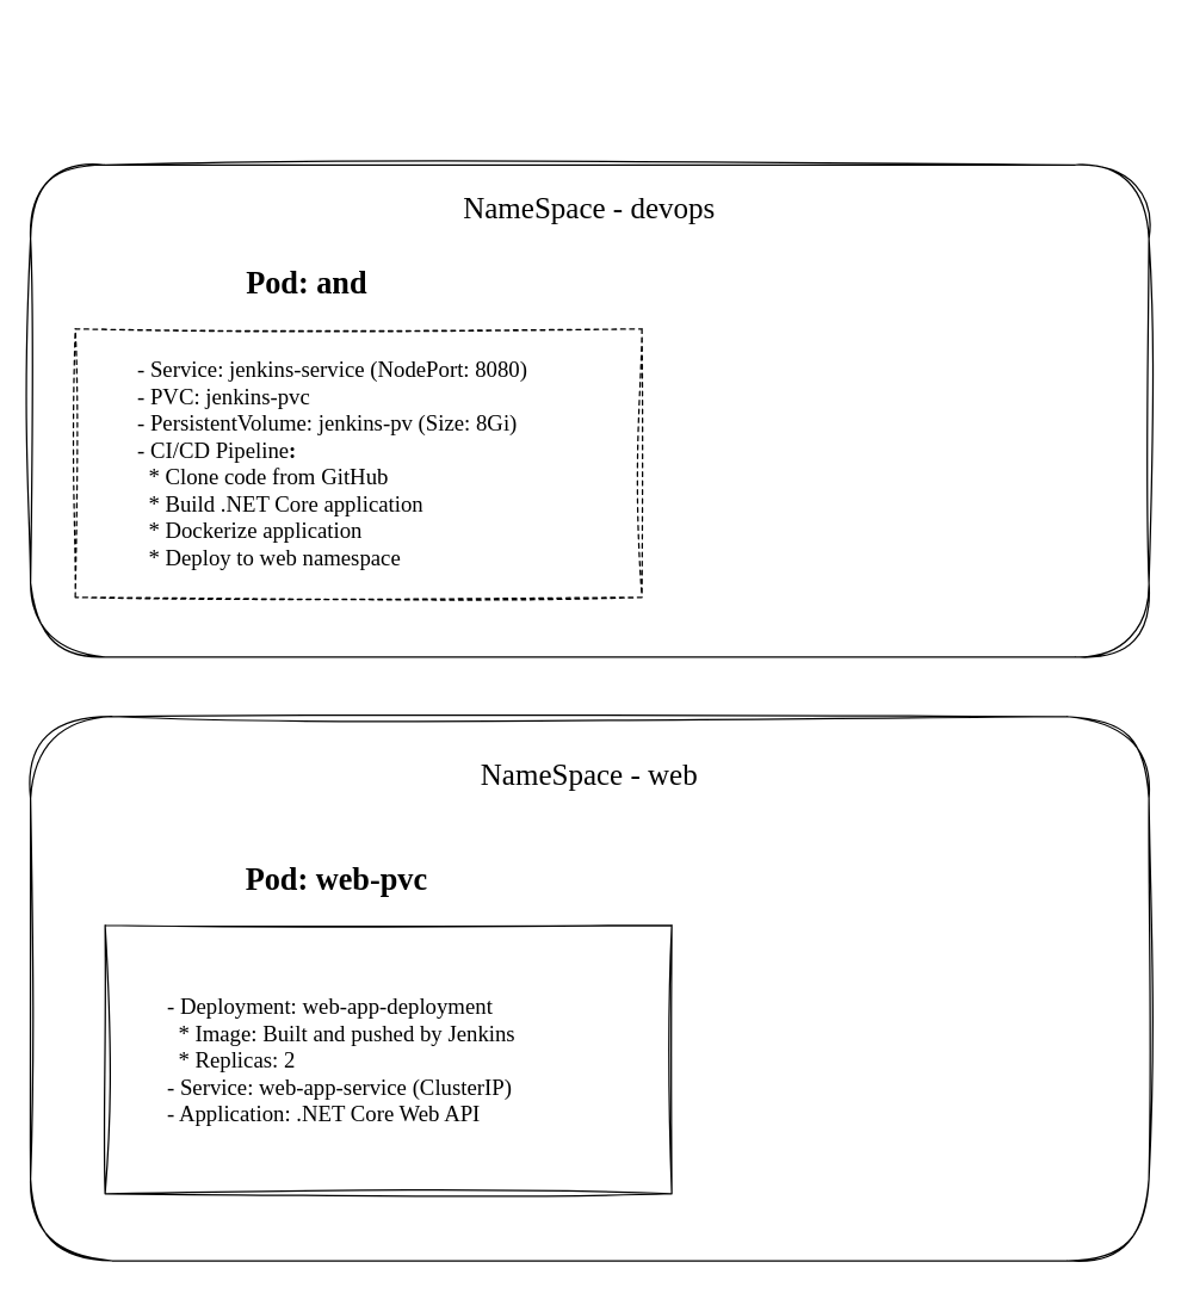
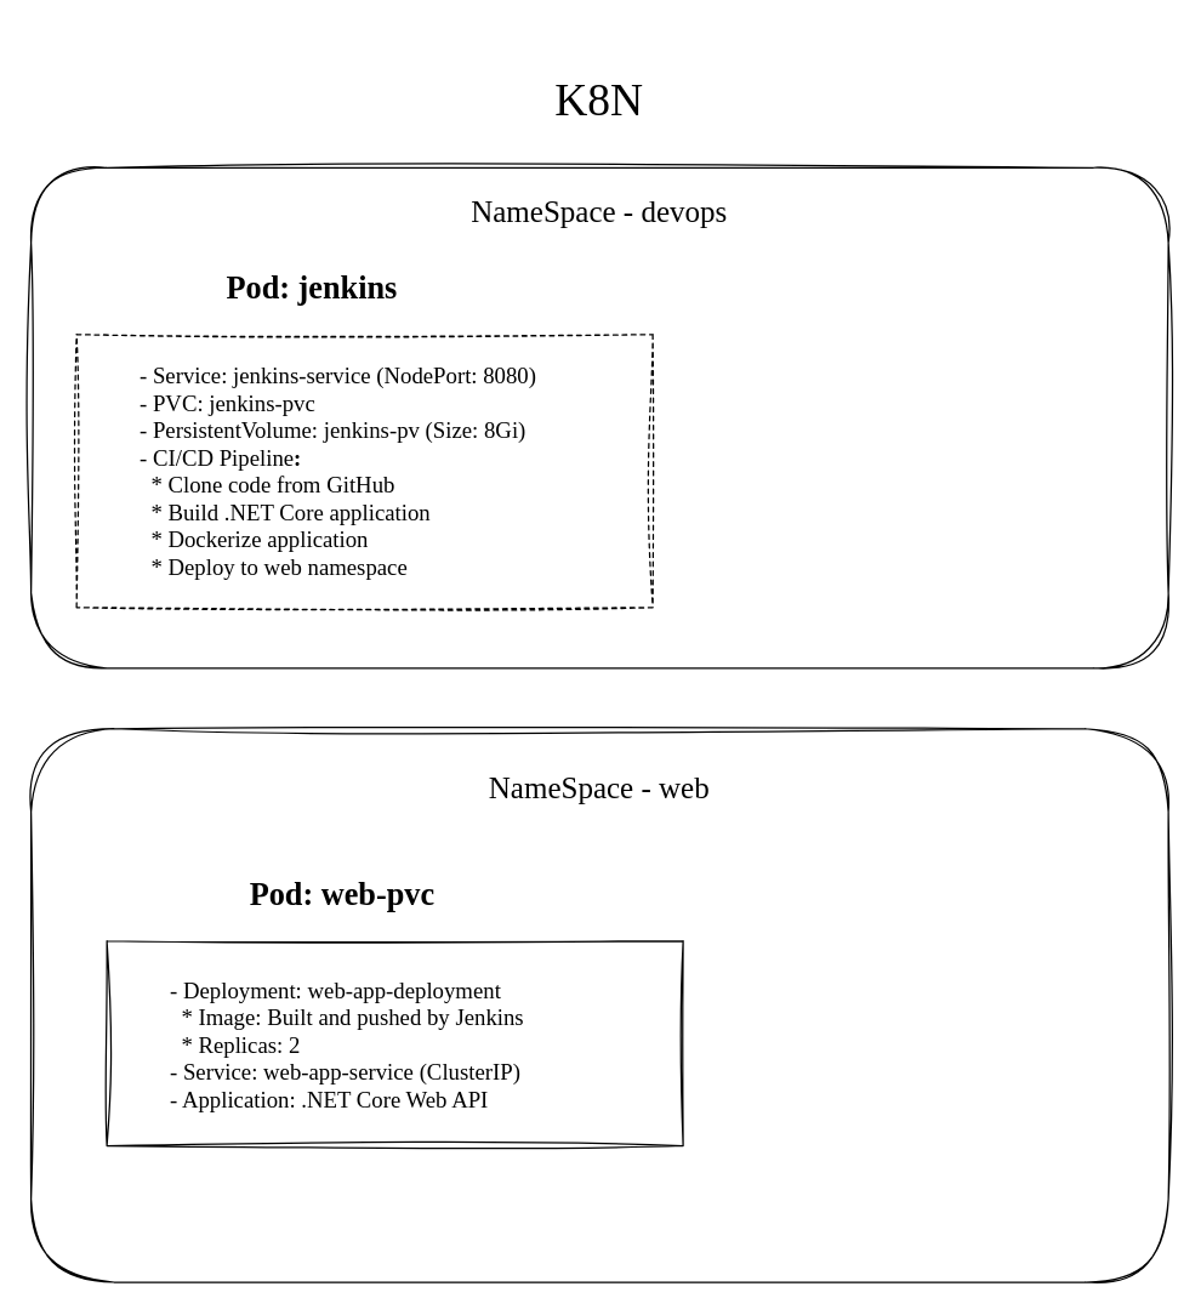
+ <mxCell id="3" value="&lt;font style=&quot;font-size: 30px;&quot;&gt;K8N&lt;/font&gt;" style="text;html=1;align=center;verticalAlign=middle;whiteSpace=wrap;rounded=0;fontFamily=Architects Daughter;fontSource=https%3A%2F%2Ffonts.googleapis.com%2Fcss%3Ffamily%3DArchitects%2BDaughter;" vertex="1" parent="1"><mxGeometry x="240" y="20" width="310" height="90" as="geometry" /></mxCell>
- <mxCell id="5" value="&lt;b&gt;&lt;font style=&quot;font-size: 21px;&quot;&gt;Pod: and&lt;/font&gt;&lt;/b&gt;" style="text;html=1;align=center;verticalAlign=middle;whiteSpace=wrap;rounded=0;fontFamily=Architects Daughter;fontSource=https%3A%2F%2Ffonts.googleapis.com%2Fcss%3Ffamily%3DArchitects%2BDaughter;" vertex="1" parent="1"><mxGeometry x="117.5" y="170" width="175" height="40" as="geometry" /></mxCell>
+ <mxCell id="5" value="&lt;b&gt;&lt;font style=&quot;font-size: 21px;&quot;&gt;Pod: jenkins&lt;/font&gt;&lt;/b&gt;" style="text;html=1;align=center;verticalAlign=middle;whiteSpace=wrap;rounded=0;fontFamily=Architects Daughter;fontSource=https%3A%2F%2Ffonts.googleapis.com%2Fcss%3Ffamily%3DArchitects%2BDaughter;" vertex="1" parent="1"><mxGeometry x="117.5" y="170" width="175" height="40" as="geometry" /></mxCell>
- <mxCell id="10" value="&lt;blockquote style=&quot;margin: 0px 0px 0px 40px; border: none; padding: 0px; font-size: 15px;&quot;&gt;- Deployment: web-app-deployment&lt;div&gt;&amp;nbsp;&amp;nbsp;* Image: Built and pushed by Jenkins&lt;/div&gt;&lt;div&gt;&amp;nbsp;&amp;nbsp;* Replicas: 2&lt;/div&gt;&lt;div&gt;- Service: web-app-service (ClusterIP)&lt;/div&gt;&lt;div&gt;- Application: .NET Core Web API&lt;/div&gt;&lt;/blockquote&gt;" style="rounded=0;whiteSpace=wrap;html=1;sketch=1;hachureGap=4;jiggle=2;curveFitting=1;fontFamily=Architects Daughter;fontSource=https%3A%2F%2Ffonts.googleapis.com%2Fcss%3Ffamily%3DArchitects%2BDaughter;align=left;" vertex="1" parent="1"><mxGeometry x="70" y="620" width="380" height="180" as="geometry" /></mxCell>
+ <mxCell id="10" value="&lt;blockquote style=&quot;margin: 0px 0px 0px 40px; border: none; padding: 0px; font-size: 15px;&quot;&gt;- Deployment: web-app-deployment&lt;div&gt;&amp;nbsp;&amp;nbsp;* Image: Built and pushed by Jenkins&lt;/div&gt;&lt;div&gt;&amp;nbsp;&amp;nbsp;* Replicas: 2&lt;/div&gt;&lt;div&gt;- Service: web-app-service (ClusterIP)&lt;/div&gt;&lt;div&gt;- Application: .NET Core Web API&lt;/div&gt;&lt;/blockquote&gt;" style="rounded=0;whiteSpace=wrap;html=1;sketch=1;hachureGap=4;jiggle=2;curveFitting=1;fontFamily=Architects Daughter;fontSource=https%3A%2F%2Ffonts.googleapis.com%2Fcss%3Ffamily%3DArchitects%2BDaughter;align=left;" vertex="1" parent="1"><mxGeometry x="70" y="620" width="380" height="135" as="geometry" /></mxCell>
